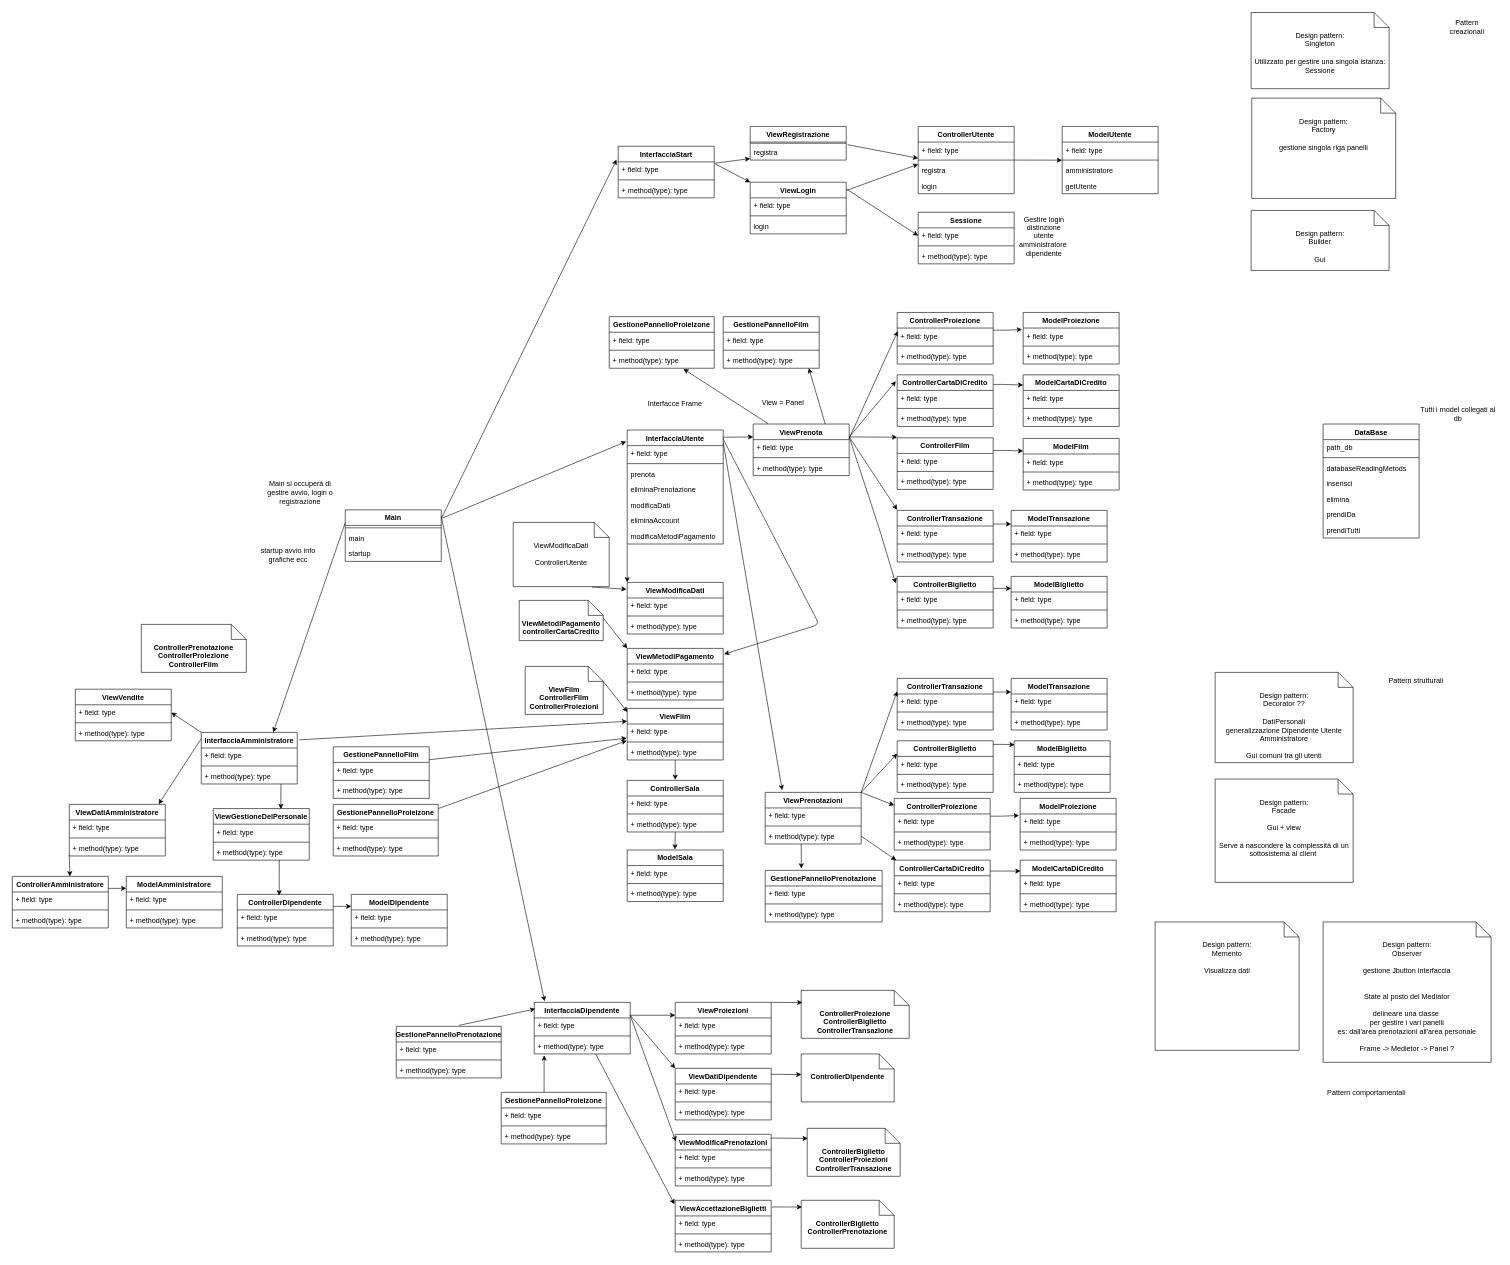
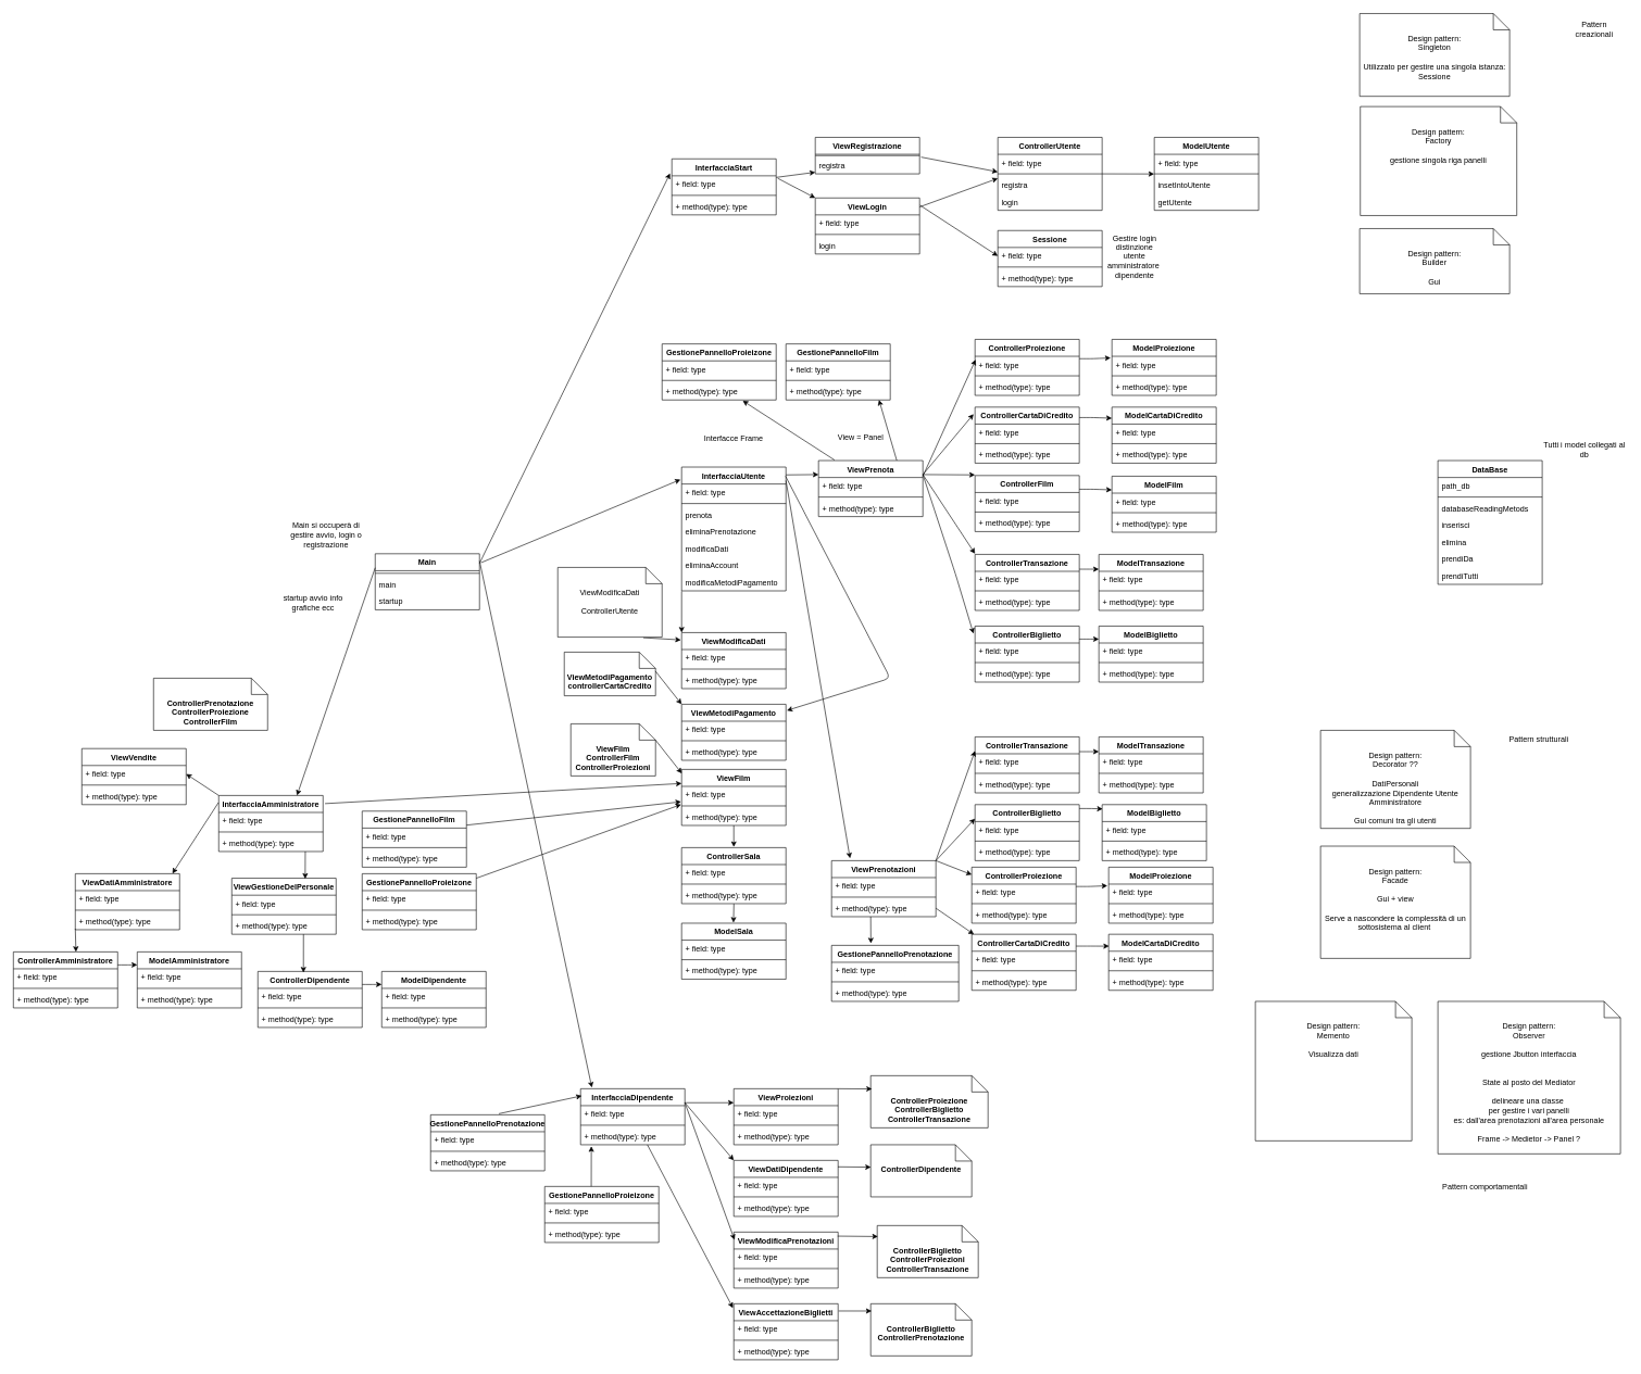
- <mxCell id="56" value="amministratore" style="text;strokeColor=none;fillColor=none;align=left;verticalAlign=top;spacingLeft=4;spacingRight=4;overflow=hidden;rotatable=0;points=[[0,0.5],[1,0.5]];portConstraint=eastwest;" parent="53" vertex="1"><mxGeometry y="60" width="160" height="26" as="geometry" /></mxCell>
+ <mxCell id="56" value="insetIntoUtente" style="text;strokeColor=none;fillColor=none;align=left;verticalAlign=top;spacingLeft=4;spacingRight=4;overflow=hidden;rotatable=0;points=[[0,0.5],[1,0.5]];portConstraint=eastwest;" parent="53" vertex="1"><mxGeometry y="60" width="160" height="26" as="geometry" /></mxCell>
- <mxCell id="43" value="View = Panel" style="text;html=1;strokeColor=none;fillColor=none;align=center;verticalAlign=middle;whiteSpace=wrap;rounded=0;" parent="1" vertex="1"><mxGeometry x="1240" y="660" width="130" height="20" as="geometry" /></mxCell>
+ <mxCell id="43" value="View = Panel" style="text;html=1;strokeColor=none;fillColor=none;align=center;verticalAlign=middle;whiteSpace=wrap;rounded=0;" parent="1" vertex="1"><mxGeometry x="1255" y="660" width="130" height="20" as="geometry" /></mxCell>
